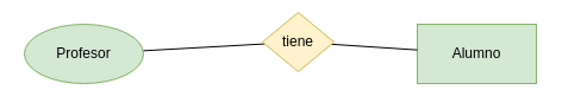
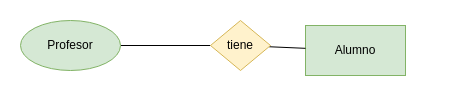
- <mxCell id="6" value="tiene" style="shape=rhombus;html=1;dashed=0;whiteSpace=wrap;perimeter=rhombusPerimeter;fillColor=#fff2cc;strokeColor=#d6b656;" vertex="1" parent="1"><mxGeometry x="220" y="10" width="60" height="50" as="geometry" /></mxCell>
+ <mxCell id="6" value="tiene" style="shape=rhombus;html=1;dashed=0;whiteSpace=wrap;perimeter=rhombusPerimeter;fillColor=#fff2cc;strokeColor=#d6b656;" vertex="1" parent="1"><mxGeometry x="210" y="20" width="60" height="50" as="geometry" /></mxCell>
- <mxCell id="2" value="Alumno" style="html=1;dashed=0;whiteSpace=wrap;fillColor=#d5e8d4;strokeColor=#82b366;" vertex="1" parent="1"><mxGeometry x="350" y="20" width="100" height="50" as="geometry" /></mxCell>
+ <mxCell id="2" value="Alumno" style="html=1;dashed=0;whiteSpace=wrap;fillColor=#d5e8d4;strokeColor=#82b366;" vertex="1" parent="1"><mxGeometry x="305" y="25" width="100" height="50" as="geometry" /></mxCell>
